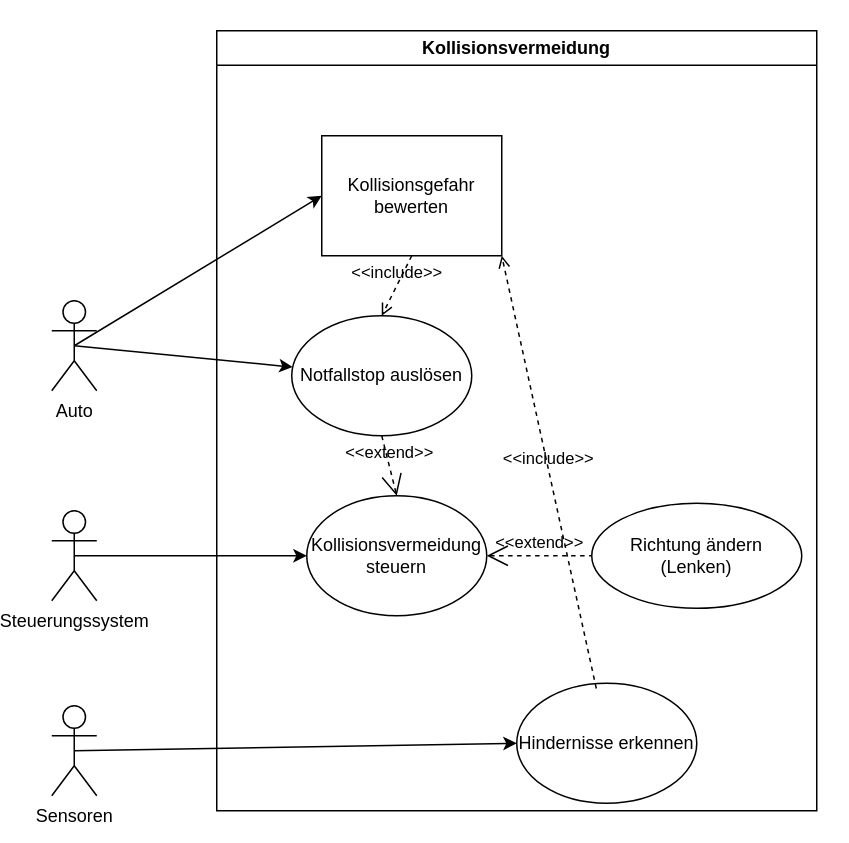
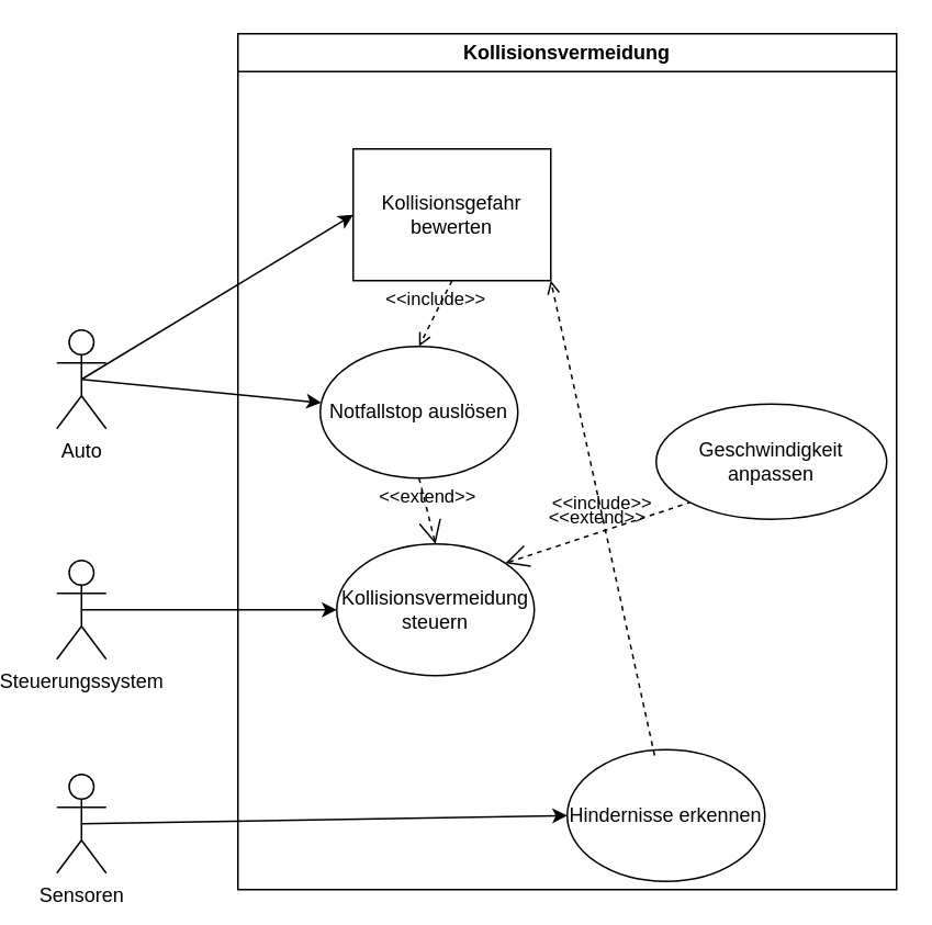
+ <mxCell id="15" value="Geschwindigkeit anpassen" style="ellipse;whiteSpace=wrap;html=1;" vertex="1" parent="9"><mxGeometry x="254" y="225" width="140" height="70" as="geometry" /></mxCell>
+ <mxCell id="17" value="&amp;lt;&amp;lt;extend&amp;gt;&amp;gt;" style="edgeStyle=none;html=1;startArrow=open;endArrow=none;startSize=12;verticalAlign=bottom;dashed=1;labelBackgroundColor=none;rounded=0;exitX=1;exitY=0;exitDx=0;exitDy=0;entryX=0;entryY=1;entryDx=0;entryDy=0;" edge="1" parent="9" source="13" target="15"><mxGeometry width="160" relative="1" as="geometry"><mxPoint x="210" y="250" as="sourcePoint" /><mxPoint x="370" y="250" as="targetPoint" /></mxGeometry></mxCell>
- <mxCell id="18" value="&amp;lt;&amp;lt;extend&amp;gt;&amp;gt;" style="edgeStyle=none;html=1;startArrow=open;endArrow=none;startSize=12;verticalAlign=bottom;dashed=1;labelBackgroundColor=none;rounded=0;exitX=1;exitY=0.5;exitDx=0;exitDy=0;entryX=0;entryY=0.5;entryDx=0;entryDy=0;" edge="1" parent="9" source="13" target="16"><mxGeometry width="160" relative="1" as="geometry"><mxPoint x="210" y="250" as="sourcePoint" /><mxPoint x="370" y="250" as="targetPoint" /></mxGeometry></mxCell>
- <mxCell id="16" value="Richtung ändern (Lenken)" style="ellipse;whiteSpace=wrap;html=1;" vertex="1" parent="9"><mxGeometry x="250" y="315" width="140" height="70" as="geometry" /></mxCell>
